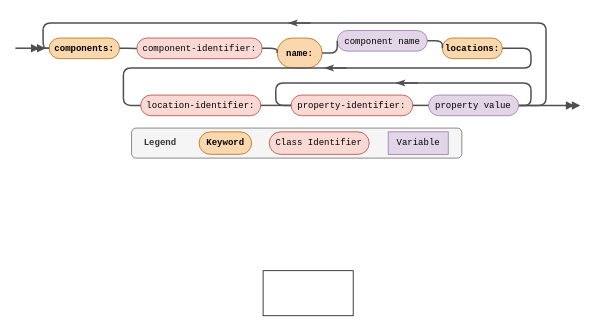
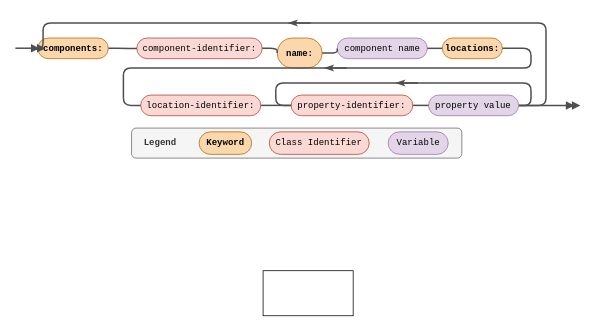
- <mxCell id="15" value="&lt;p&gt;&lt;font face=&quot;Courier New&quot;&gt;&lt;span style=&quot;font-weight: normal;&quot;&gt;component name&lt;/span&gt;&lt;/font&gt;&lt;/p&gt;" style="rounded=1;whiteSpace=wrap;html=1;arcSize=50;fillColor=#e1d5e7;strokeColor=#9673a6;fontStyle=1" parent="8" vertex="1"><mxGeometry x="428.77" y="20" width="120" height="27.5" as="geometry" /></mxCell>
+ <mxCell id="15" value="&lt;p&gt;&lt;font face=&quot;Courier New&quot;&gt;&lt;span style=&quot;font-weight: normal;&quot;&gt;component name&lt;/span&gt;&lt;/font&gt;&lt;/p&gt;" style="rounded=1;whiteSpace=wrap;html=1;arcSize=50;fillColor=#e1d5e7;strokeColor=#9673a6;fontStyle=1" parent="8" vertex="1"><mxGeometry x="428.77" y="30" width="120" height="27.5" as="geometry" /></mxCell>
- <mxCell id="10" value="&lt;p&gt;&lt;font face=&quot;Courier New&quot;&gt;components:&lt;/font&gt;&lt;/p&gt;" style="rounded=1;whiteSpace=wrap;html=1;arcSize=50;fontStyle=1;fillColor=#fad7ac;strokeColor=#b46504;" parent="8" vertex="1"><mxGeometry x="45.02" y="30" width="93.75" height="27.5" as="geometry" /></mxCell>
+ <mxCell id="10" value="&lt;p&gt;&lt;font face=&quot;Courier New&quot;&gt;components:&lt;/font&gt;&lt;/p&gt;" style="rounded=1;whiteSpace=wrap;html=1;arcSize=50;fontStyle=1;fillColor=#fad7ac;strokeColor=#b46504;" parent="8" vertex="1"><mxGeometry x="30.02" y="30" width="93.75" height="27.5" as="geometry" /></mxCell>
- <mxCell id="7" value="&lt;span style=&quot;font-weight: normal;&quot;&gt;Variable&lt;/span&gt;" style="whiteSpace=wrap;html=1;fillColor=#e1d5e7;strokeColor=#9673a6;arcSize=50;fontStyle=1;fontFamily=Courier New;perimeterSpacing=6;shadow=0;rounded=0;" parent="3" vertex="1"><mxGeometry x="341.88" y="5" width="80" height="30" as="geometry" /></mxCell>
+ <mxCell id="7" value="&lt;span style=&quot;font-weight: normal;&quot;&gt;Variable&lt;/span&gt;" style="rounded=1;whiteSpace=wrap;html=1;fillColor=#e1d5e7;strokeColor=#9673a6;arcSize=50;fontStyle=1;fontFamily=Courier New;perimeterSpacing=6;shadow=0;" parent="3" vertex="1"><mxGeometry x="341.88" y="5" width="80" height="30" as="geometry" /></mxCell>
